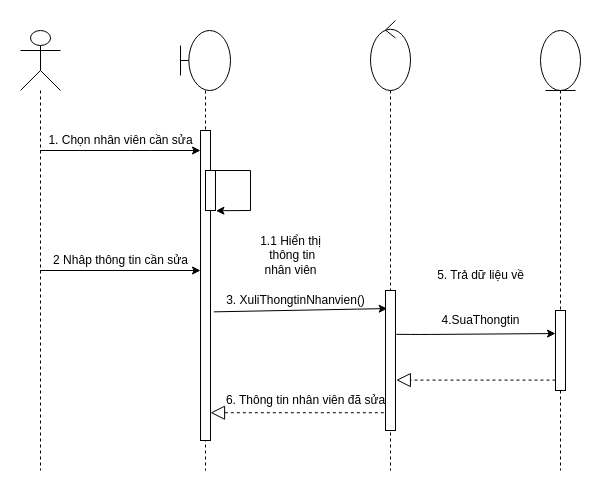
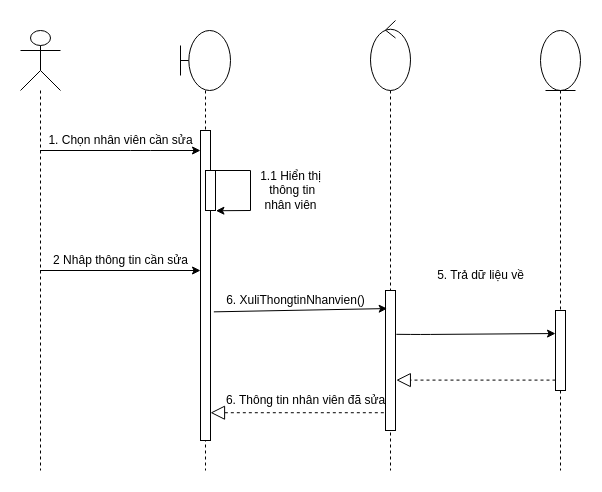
- <mxCell id="12" value="1.1 Hiển thị&lt;br&gt;&amp;nbsp;thông tin &lt;br&gt;nhân viên" style="text;html=1;align=center;verticalAlign=middle;resizable=0;points=[];autosize=1;" vertex="1" parent="1"><mxGeometry x="250" y="230" width="80" height="50" as="geometry" /></mxCell>
+ <mxCell id="12" value="1.1 Hiển thị&lt;br&gt;&amp;nbsp;thông tin &lt;br&gt;nhân viên" style="text;html=1;align=center;verticalAlign=middle;resizable=0;points=[];autosize=1;" vertex="1" parent="1"><mxGeometry x="250" y="165" width="80" height="50" as="geometry" /></mxCell>
- <mxCell id="16" value="3. XuliThongtinNhanvien()" style="text;html=1;align=center;verticalAlign=middle;resizable=0;points=[];autosize=1;" vertex="1" parent="1"><mxGeometry x="220" y="290" width="150" height="20" as="geometry" /></mxCell>
+ <mxCell id="16" value="6. XuliThongtinNhanvien()" style="text;html=1;align=center;verticalAlign=middle;resizable=0;points=[];autosize=1;" vertex="1" parent="1"><mxGeometry x="220" y="290" width="150" height="20" as="geometry" /></mxCell>
- <mxCell id="19" value="4.SuaThongtin" style="text;html=1;align=center;verticalAlign=middle;resizable=0;points=[];autosize=1;" vertex="1" parent="1"><mxGeometry x="435" y="310" width="90" height="20" as="geometry" /></mxCell>
